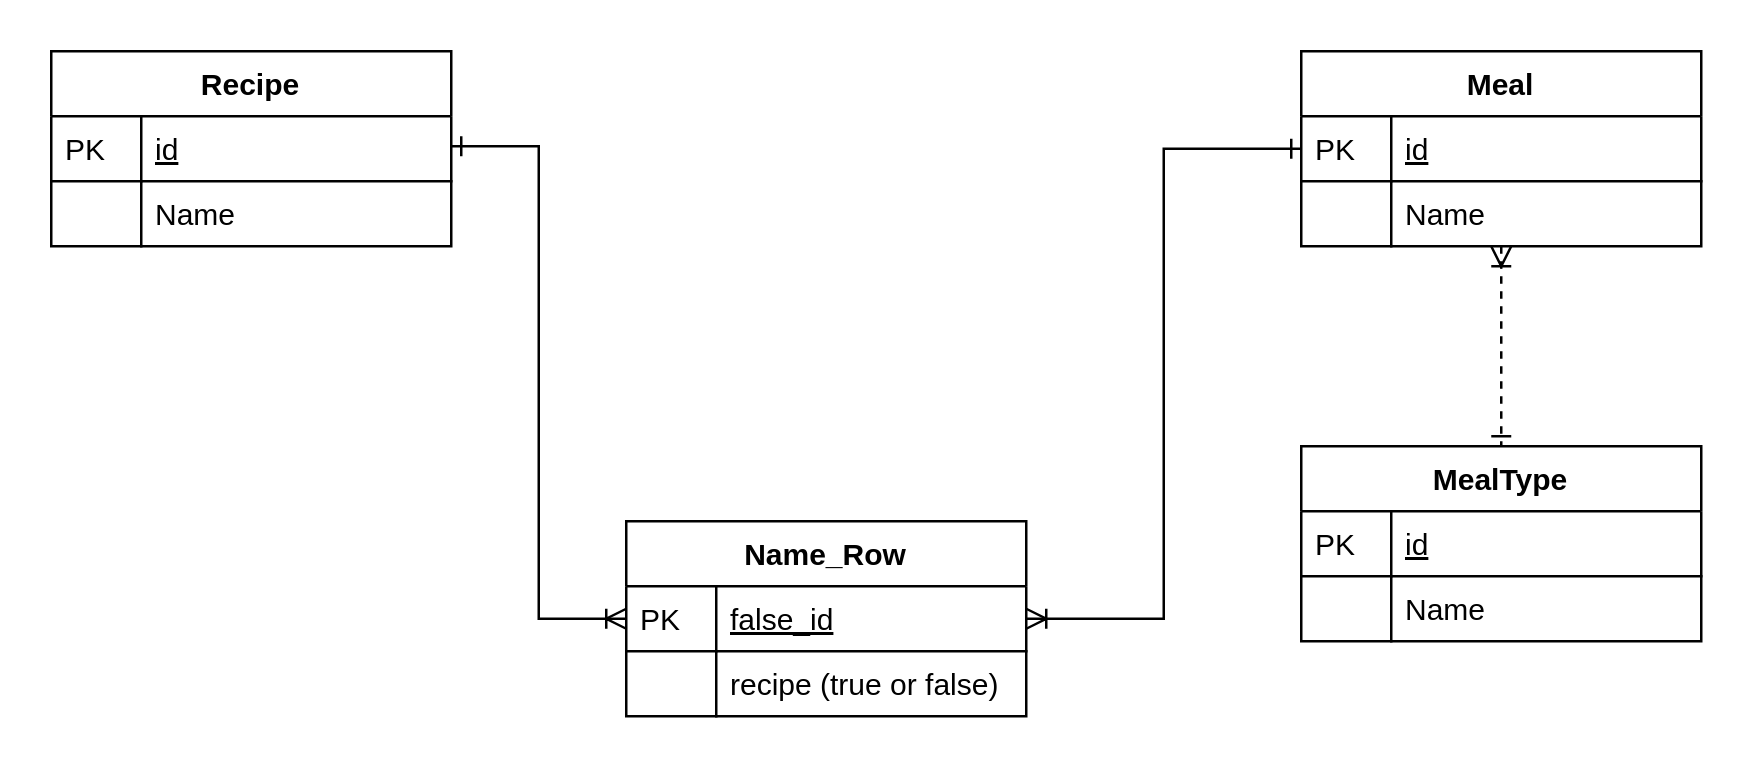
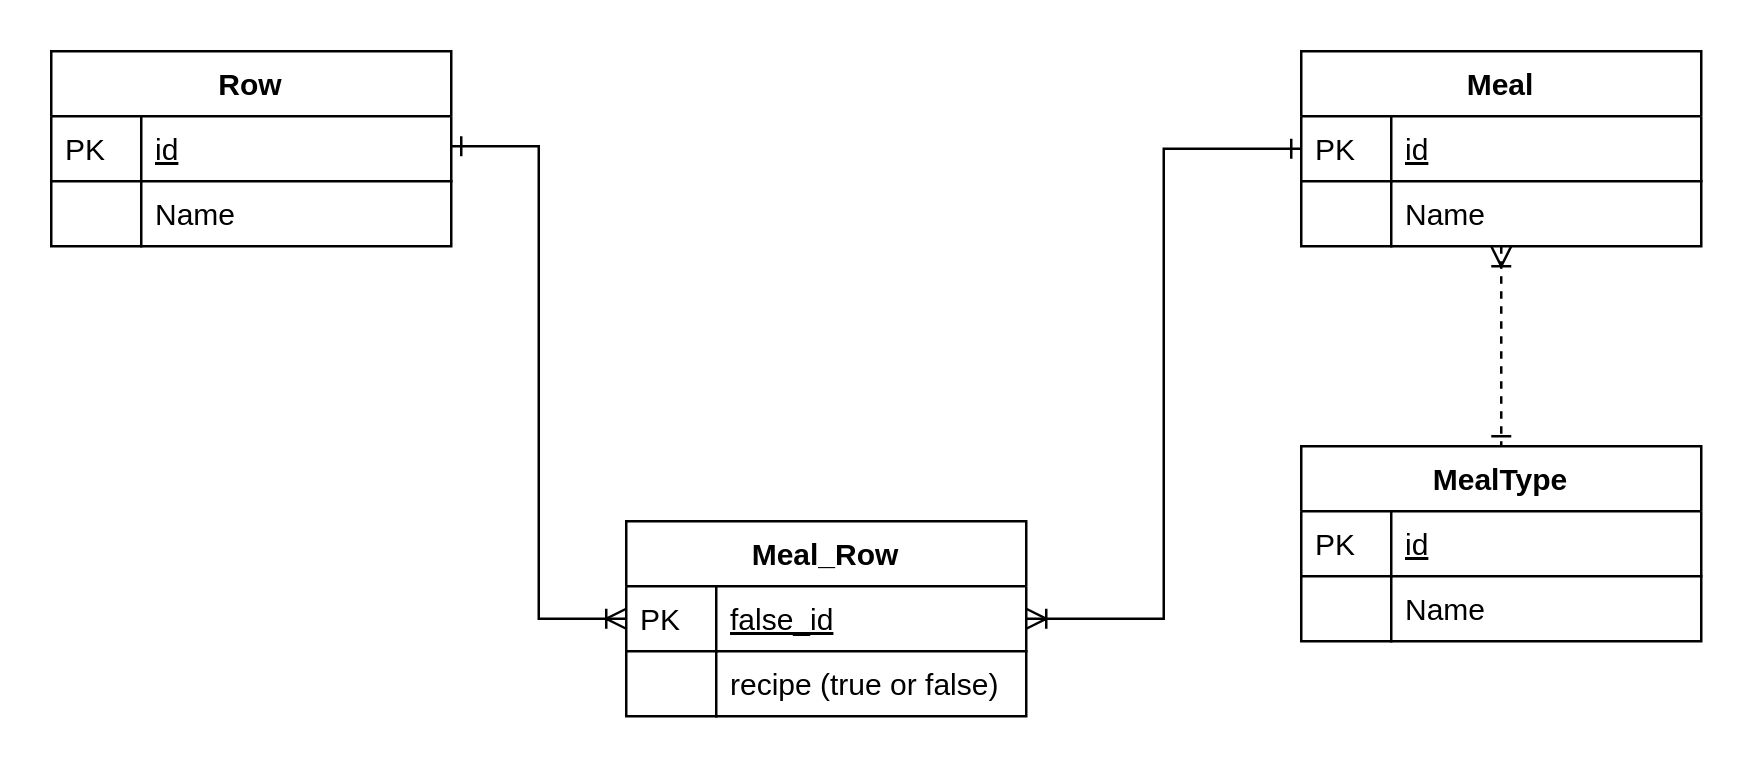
- <mxCell id="2" value="Recipe" style="swimlane;fontStyle=1;childLayout=stackLayout;horizontal=1;startSize=26;horizontalStack=0;resizeParent=1;resizeLast=0;collapsible=1;marginBottom=0;rounded=0;shadow=0;strokeWidth=1;" parent="1" vertex="1"><mxGeometry x="20" y="20" width="160" height="78" as="geometry"><mxRectangle x="20" y="80" width="160" height="26" as="alternateBounds" /></mxGeometry></mxCell>
+ <mxCell id="2" value="Row" style="swimlane;fontStyle=1;childLayout=stackLayout;horizontal=1;startSize=26;horizontalStack=0;resizeParent=1;resizeLast=0;collapsible=1;marginBottom=0;rounded=0;shadow=0;strokeWidth=1;" parent="1" vertex="1"><mxGeometry x="20" y="20" width="160" height="78" as="geometry"><mxRectangle x="20" y="80" width="160" height="26" as="alternateBounds" /></mxGeometry></mxCell>
- <mxCell id="19" value="Name_Row" style="swimlane;fontStyle=1;childLayout=stackLayout;horizontal=1;startSize=26;horizontalStack=0;resizeParent=1;resizeLast=0;collapsible=1;marginBottom=0;rounded=0;shadow=0;strokeWidth=1;" parent="1" vertex="1"><mxGeometry x="250" y="208" width="160" height="78" as="geometry"><mxRectangle x="20" y="80" width="160" height="26" as="alternateBounds" /></mxGeometry></mxCell>
+ <mxCell id="19" value="Meal_Row" style="swimlane;fontStyle=1;childLayout=stackLayout;horizontal=1;startSize=26;horizontalStack=0;resizeParent=1;resizeLast=0;collapsible=1;marginBottom=0;rounded=0;shadow=0;strokeWidth=1;" parent="1" vertex="1"><mxGeometry x="250" y="208" width="160" height="78" as="geometry"><mxRectangle x="20" y="80" width="160" height="26" as="alternateBounds" /></mxGeometry></mxCell>
